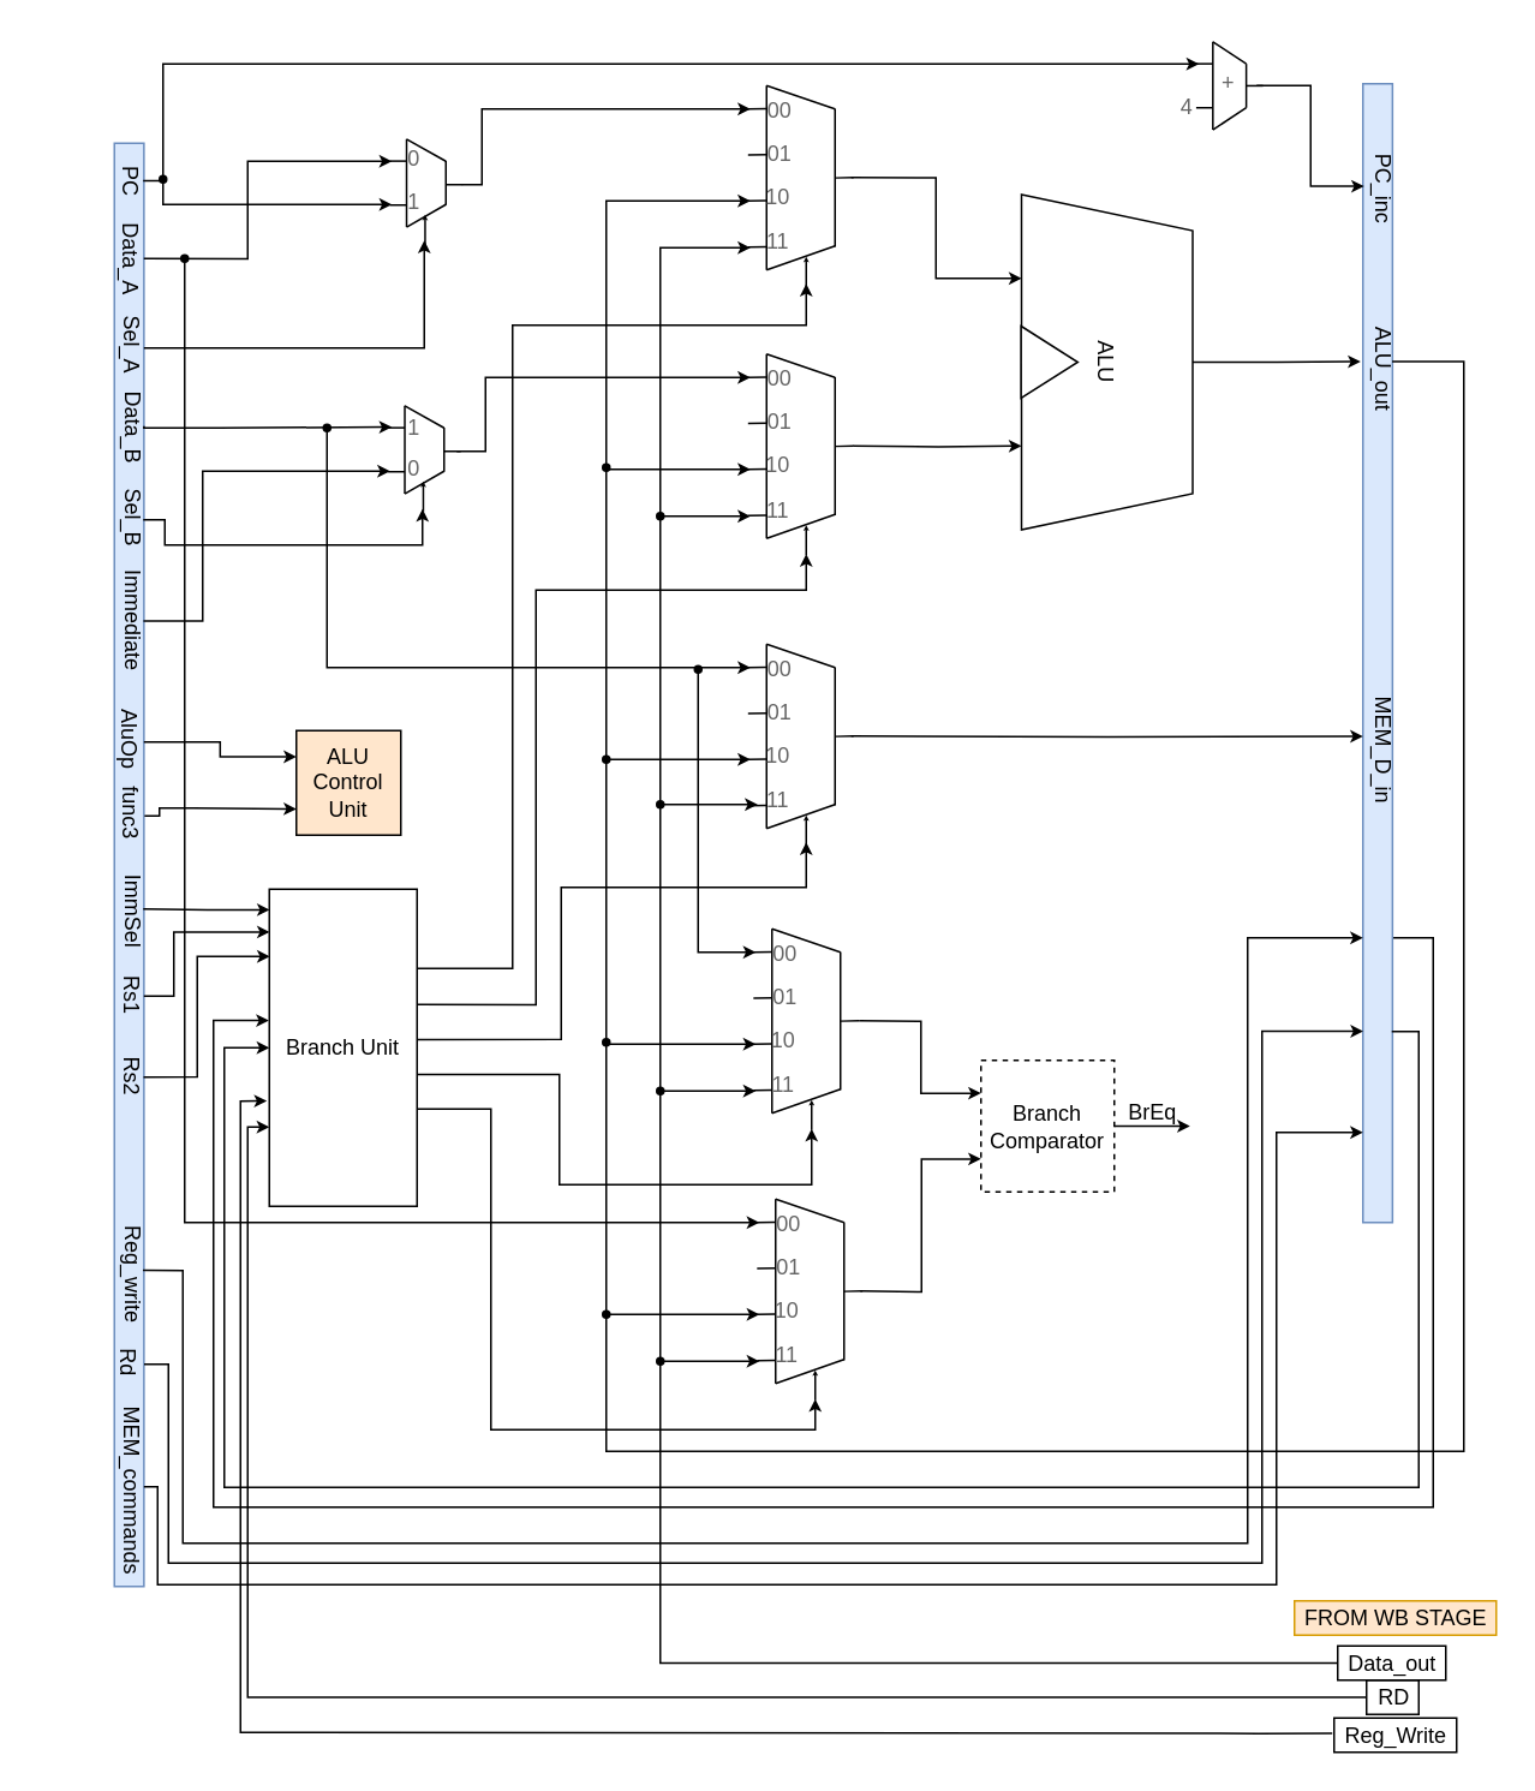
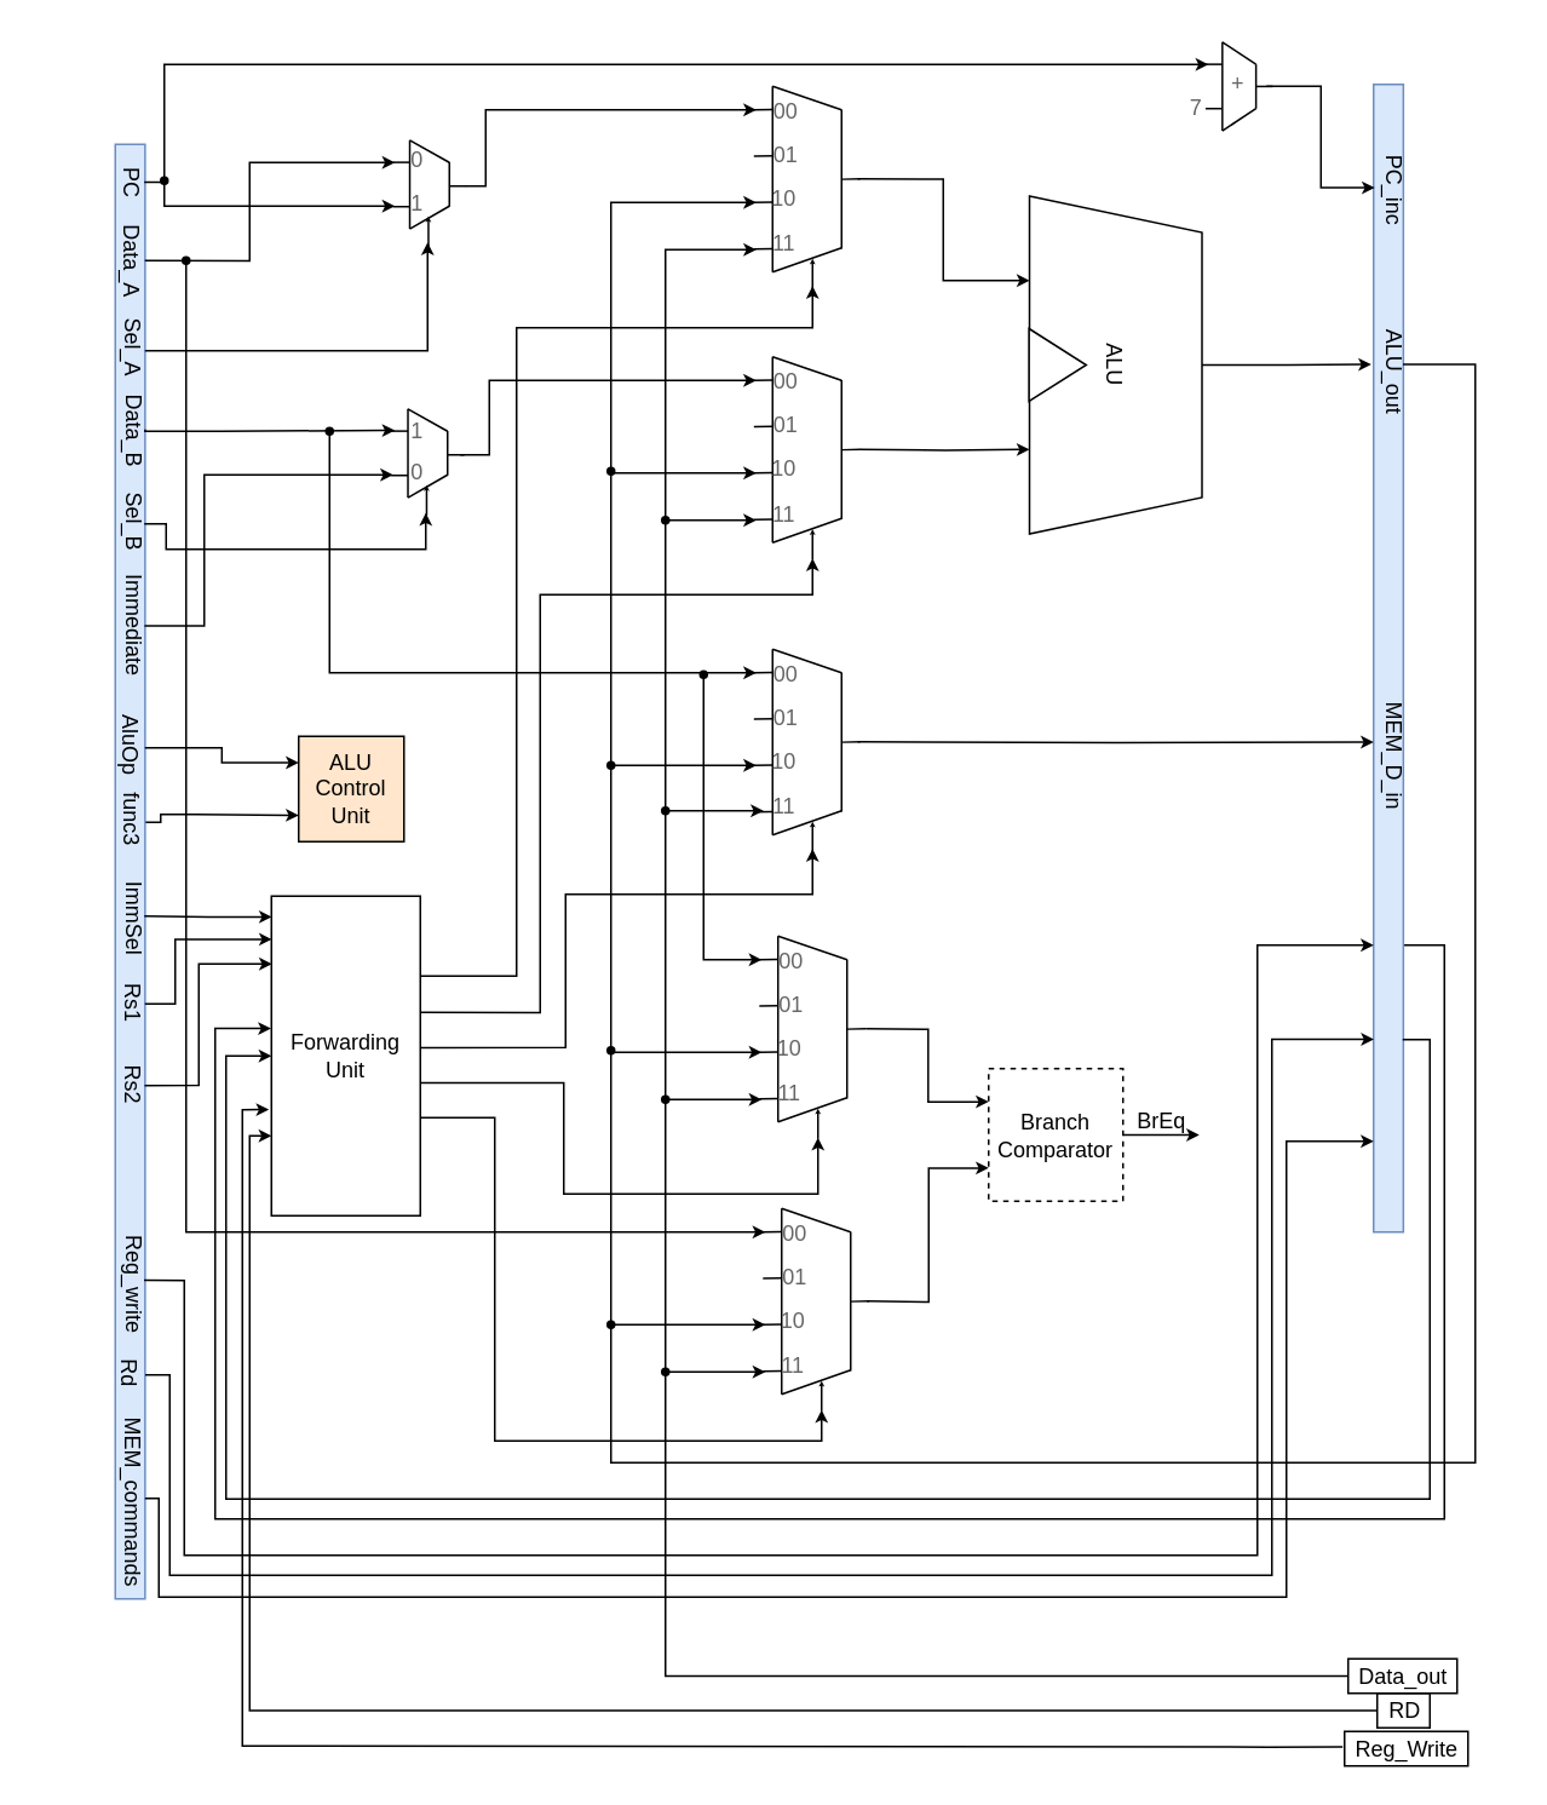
- <mxCell id="50" value="&lt;font color=&quot;#666666&quot;&gt;4&lt;/font&gt;" style="text;html=1;align=center;verticalAlign=middle;resizable=0;points=[];autosize=1;fontSize=12;" parent="40" vertex="1"><mxGeometry x="1.54" y="29" width="17" height="19" as="geometry" /></mxCell>
+ <mxCell id="50" value="&lt;font color=&quot;#666666&quot;&gt;7&lt;/font&gt;" style="text;html=1;align=center;verticalAlign=middle;resizable=0;points=[];autosize=1;fontSize=12;" parent="40" vertex="1"><mxGeometry x="1.54" y="29" width="17" height="19" as="geometry" /></mxCell>
- <mxCell id="143" value="Branch Unit" style="rounded=0;whiteSpace=wrap;html=1;" vertex="1" parent="1"><mxGeometry x="149" y="493" width="82" height="176" as="geometry" /></mxCell>
+ <mxCell id="143" value="Forwarding Unit" style="rounded=0;whiteSpace=wrap;html=1;" vertex="1" parent="1"><mxGeometry x="149" y="493" width="82" height="176" as="geometry" /></mxCell>
- <mxCell id="158" value="FROM WB STAGE" style="text;html=1;align=center;verticalAlign=middle;resizable=0;points=[];autosize=1;fillColor=#ffe6cc;strokeColor=#d79b00;" vertex="1" parent="1"><mxGeometry x="718" y="888" width="112" height="19" as="geometry" /></mxCell>
